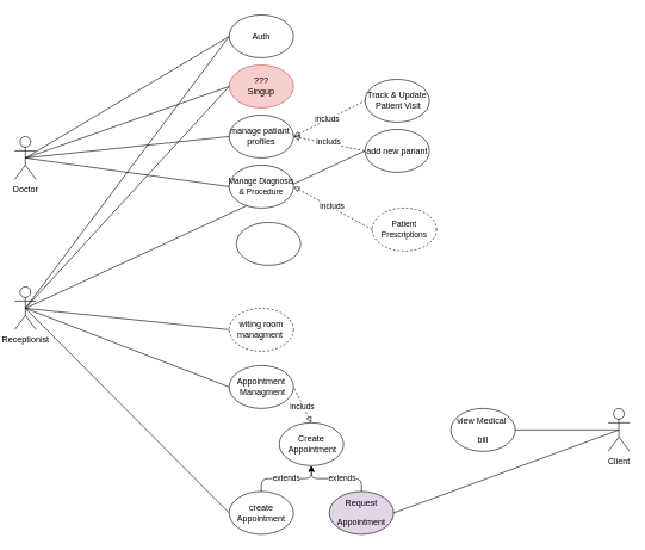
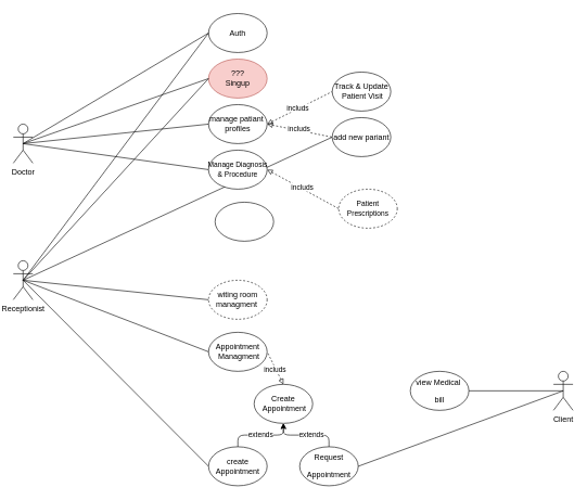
- <mxCell id="15" value="&lt;p dir=&quot;ltr&quot;&gt;&lt;span style=&quot;font-size: 9pt; font-family: Arial;&quot;&gt;Request&lt;/span&gt;&lt;/p&gt;&lt;p dir=&quot;ltr&quot;&gt;&lt;span style=&quot;font-size: 9pt; font-family: Arial;&quot;&gt;Appointment&lt;/span&gt;&lt;/p&gt;" style="ellipse;whiteSpace=wrap;html=1;fillColor=#e1d5e7;" vertex="1" parent="12"><mxGeometry x="140" y="95.97" width="90" height="60" as="geometry" /></mxCell>
+ <mxCell id="15" value="&lt;p dir=&quot;ltr&quot;&gt;&lt;span style=&quot;font-size: 9pt; font-family: Arial;&quot;&gt;Request&lt;/span&gt;&lt;/p&gt;&lt;p dir=&quot;ltr&quot;&gt;&lt;span style=&quot;font-size: 9pt; font-family: Arial;&quot;&gt;Appointment&lt;/span&gt;&lt;/p&gt;" style="ellipse;whiteSpace=wrap;html=1;" vertex="1" parent="12"><mxGeometry x="140" y="95.97" width="90" height="60" as="geometry" /></mxCell>
